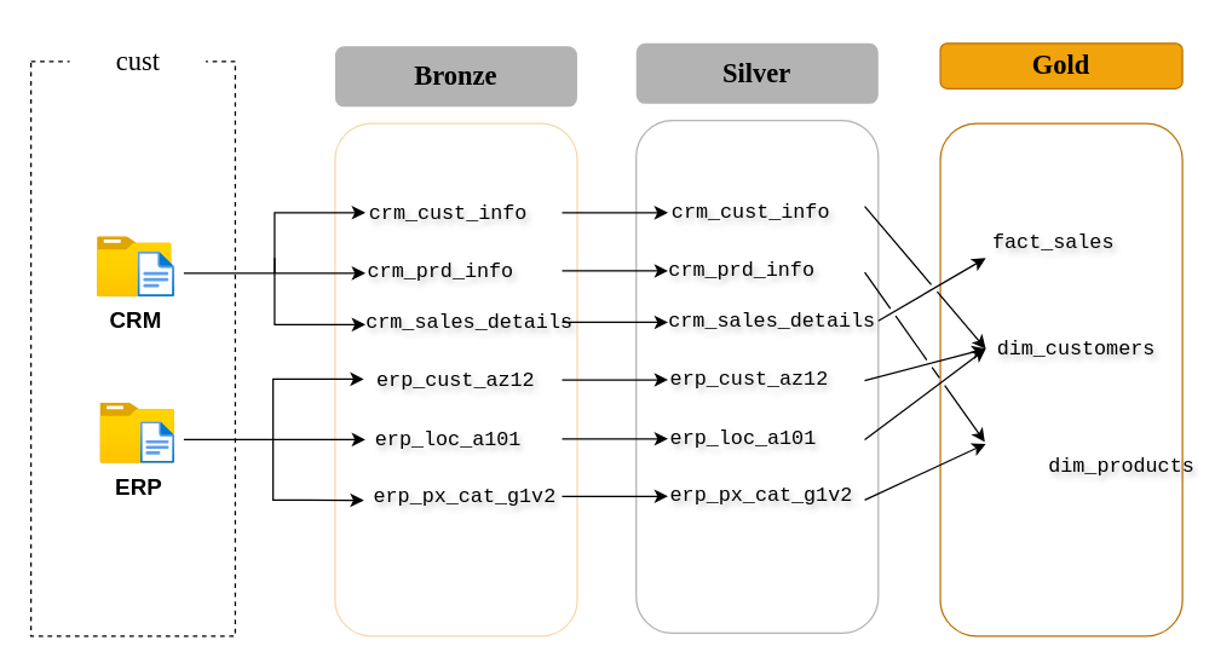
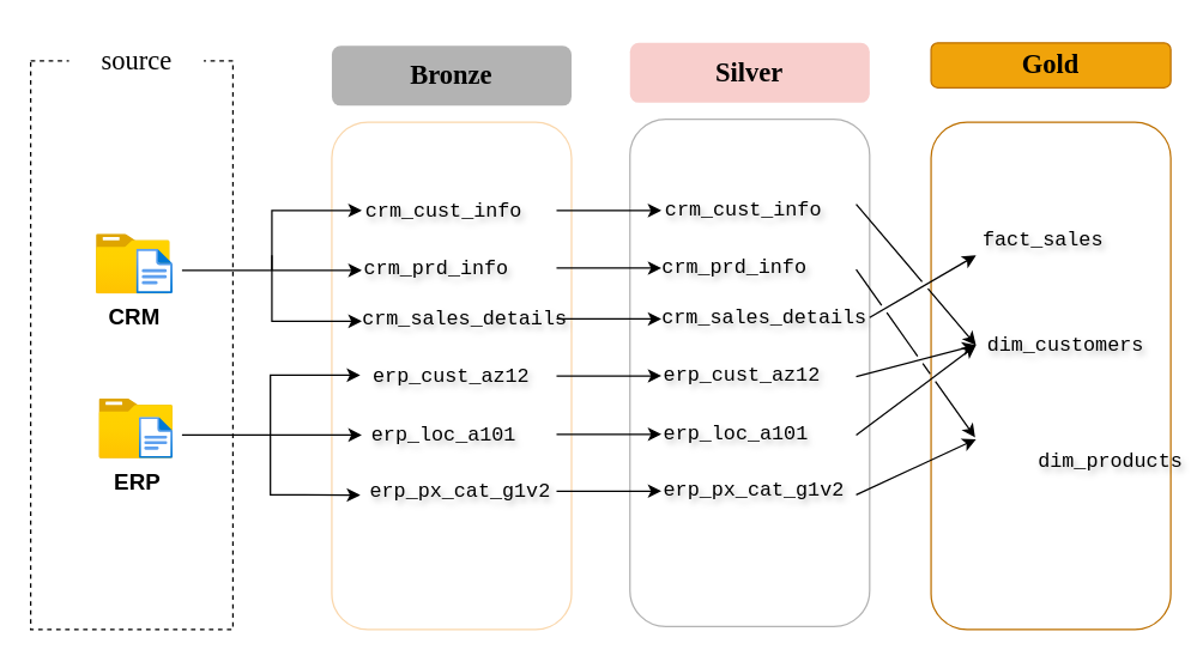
- <mxCell id="8" value="&lt;font face=&quot;Lucida Console&quot; style=&quot;font-size: 18px;&quot;&gt;cust&lt;/font&gt;" style="rounded=0;whiteSpace=wrap;html=1;strokeColor=none;fillColor=default;" parent="1" vertex="1"><mxGeometry x="45.53" y="20" width="90" height="40" as="geometry" /></mxCell>
+ <mxCell id="8" value="&lt;font face=&quot;Lucida Console&quot; style=&quot;font-size: 18px;&quot;&gt;source&lt;/font&gt;" style="rounded=0;whiteSpace=wrap;html=1;strokeColor=none;fillColor=default;" parent="1" vertex="1"><mxGeometry x="45.53" y="20" width="90" height="40" as="geometry" /></mxCell>
- <mxCell id="11" value="&lt;b style=&quot;&quot;&gt;&lt;font style=&quot;font-size: 18px; color: light-dark(rgb(0, 0, 0), rgb(0, 0, 0));&quot; face=&quot;Lucida Console&quot;&gt;Silver&lt;/font&gt;&lt;/b&gt;" style="rounded=1;whiteSpace=wrap;html=1;strokeColor=none;fillColor=#B3B3B3;" parent="1" vertex="1"><mxGeometry x="420" y="28" width="160" height="40" as="geometry" /></mxCell>
+ <mxCell id="11" value="&lt;b style=&quot;&quot;&gt;&lt;font style=&quot;font-size: 18px; color: light-dark(rgb(0, 0, 0), rgb(0, 0, 0));&quot; face=&quot;Lucida Console&quot;&gt;Silver&lt;/font&gt;&lt;/b&gt;" style="rounded=1;whiteSpace=wrap;html=1;strokeColor=none;fillColor=#f8cecc;" parent="1" vertex="1"><mxGeometry x="420" y="28" width="160" height="40" as="geometry" /></mxCell>
